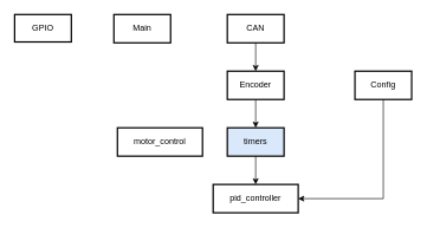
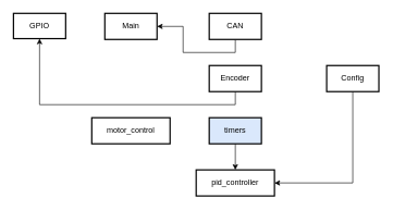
- <mxCell id="12" style="edgeStyle=orthogonalEdgeStyle;rounded=0;orthogonalLoop=1;jettySize=auto;html=1;exitX=0.5;exitY=1;exitDx=0;exitDy=0;entryX=0.5;entryY=0;entryDx=0;entryDy=0;" edge="1" parent="1" source="13" target="9"><mxGeometry relative="1" as="geometry" /></mxCell>
+ <mxCell id="12" style="edgeStyle=orthogonalEdgeStyle;rounded=0;orthogonalLoop=1;jettySize=auto;html=1;exitX=0.5;exitY=1;exitDx=0;exitDy=0;" edge="1" parent="1" source="13" target="6"><mxGeometry relative="1" as="geometry" /></mxCell>
- <mxCell id="8" style="edgeStyle=orthogonalEdgeStyle;rounded=0;orthogonalLoop=1;jettySize=auto;html=1;exitX=0.5;exitY=1;exitDx=0;exitDy=0;entryX=0.5;entryY=0;entryDx=0;entryDy=0;" edge="1" parent="1" source="9" target="3"><mxGeometry relative="1" as="geometry" /></mxCell>
+ <mxCell id="8" style="edgeStyle=orthogonalEdgeStyle;rounded=0;orthogonalLoop=1;jettySize=auto;html=1;exitX=0.5;exitY=1;exitDx=0;exitDy=0;" edge="1" parent="1" source="9" target="7"><mxGeometry relative="1" as="geometry" /></mxCell>
- <mxCell id="5" value="motor_control" style="whiteSpace=wrap;strokeWidth=2;" parent="1" vertex="1"><mxGeometry x="165" y="180" width="120" height="40" as="geometry" /></mxCell>
+ <mxCell id="5" value="motor_control" style="whiteSpace=wrap;strokeWidth=2;" parent="1" vertex="1"><mxGeometry x="140" y="180" width="120" height="40" as="geometry" /></mxCell>
